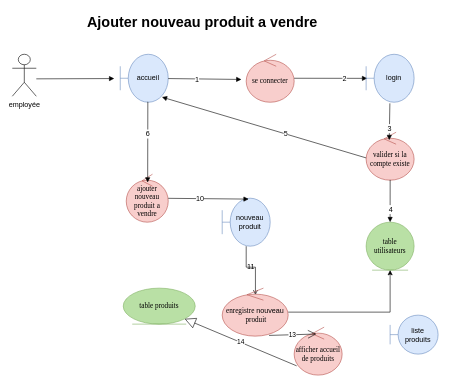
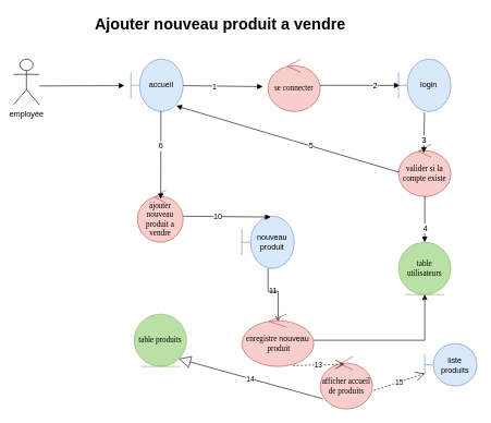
- <mxCell id="22" value="table produits" style="ellipse;shape=umlEntity;whiteSpace=wrap;html=1;fontFamily=Verdana;fillColor=#B9E0A5;strokeColor=#82b366;" vertex="1" parent="1"><mxGeometry x="205" y="480" width="120" height="60" as="geometry" /></mxCell>
+ <mxCell id="22" value="table produits" style="ellipse;shape=umlEntity;whiteSpace=wrap;html=1;fontFamily=Verdana;fillColor=#B9E0A5;strokeColor=#82b366;" vertex="1" parent="1"><mxGeometry x="205" y="480" width="80" height="80" as="geometry" /></mxCell>
- <mxCell id="32" value="13" style="endArrow=open;endSize=12;dashed=0;html=1;exitX=0.71;exitY=0.985;exitDx=0;exitDy=0;exitPerimeter=0;entryX=0.463;entryY=0.144;entryDx=0;entryDy=0;entryPerimeter=0;" edge="1" parent="1" source="30" target="19"><mxGeometry width="160" relative="1" as="geometry"><mxPoint x="170" y="420" as="sourcePoint" /><mxPoint x="330" y="420" as="targetPoint" /></mxGeometry></mxCell>
+ <mxCell id="32" value="13" style="endArrow=open;endSize=12;dashed=1;html=1;exitX=0.71;exitY=0.985;exitDx=0;exitDy=0;exitPerimeter=0;entryX=0.463;entryY=0.144;entryDx=0;entryDy=0;entryPerimeter=0;" edge="1" parent="1" source="30" target="19"><mxGeometry width="160" relative="1" as="geometry"><mxPoint x="170" y="420" as="sourcePoint" /><mxPoint x="330" y="420" as="targetPoint" /></mxGeometry></mxCell>
+ <mxCell id="34" value="15" style="endArrow=open;endSize=12;dashed=1;html=1;exitX=1.027;exitY=0.646;exitDx=0;exitDy=0;exitPerimeter=0;" edge="1" parent="1" source="19" target="10"><mxGeometry width="160" relative="1" as="geometry"><mxPoint x="580" y="600" as="sourcePoint" /><mxPoint x="537.04" y="566.52" as="targetPoint" /></mxGeometry></mxCell>
